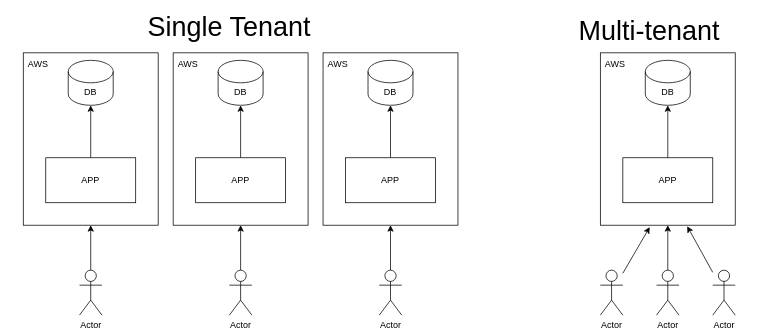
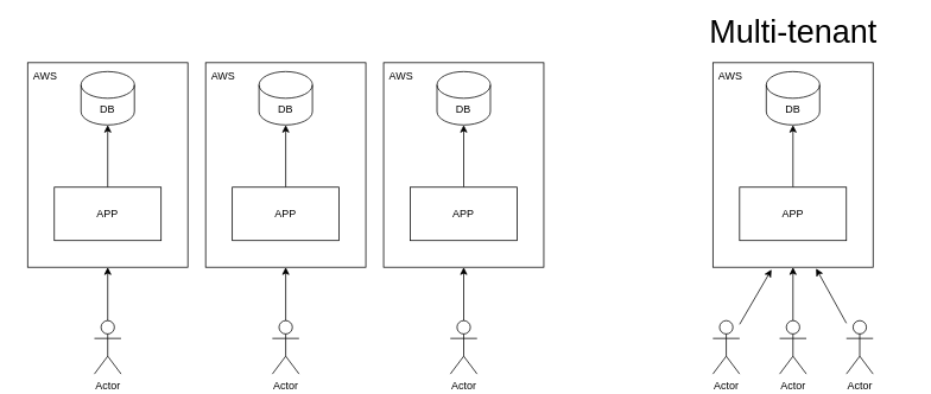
- <mxCell id="35" value="&lt;font style=&quot;font-size: 36px;&quot;&gt;Single Tenant&lt;/font&gt;" style="text;html=1;strokeColor=none;fillColor=none;align=center;verticalAlign=middle;whiteSpace=wrap;rounded=0;" parent="1" vertex="1"><mxGeometry x="120" y="20" width="370" height="30" as="geometry" /></mxCell>
- <mxCell id="34" value="&lt;font style=&quot;font-size: 36px;&quot;&gt;Multi-tenant&lt;/font&gt;" style="text;html=1;strokeColor=none;fillColor=none;align=center;verticalAlign=middle;whiteSpace=wrap;rounded=0;" parent="1" vertex="1"><mxGeometry x="732.5" y="25" width="265" height="30" as="geometry" /></mxCell>
+ <mxCell id="34" value="&lt;font style=&quot;font-size: 36px;&quot;&gt;Multi-tenant&lt;/font&gt;" style="text;html=1;strokeColor=none;fillColor=none;align=center;verticalAlign=middle;whiteSpace=wrap;rounded=0;" parent="1" vertex="1"><mxGeometry x="757.5" y="20" width="265" height="30" as="geometry" /></mxCell>
